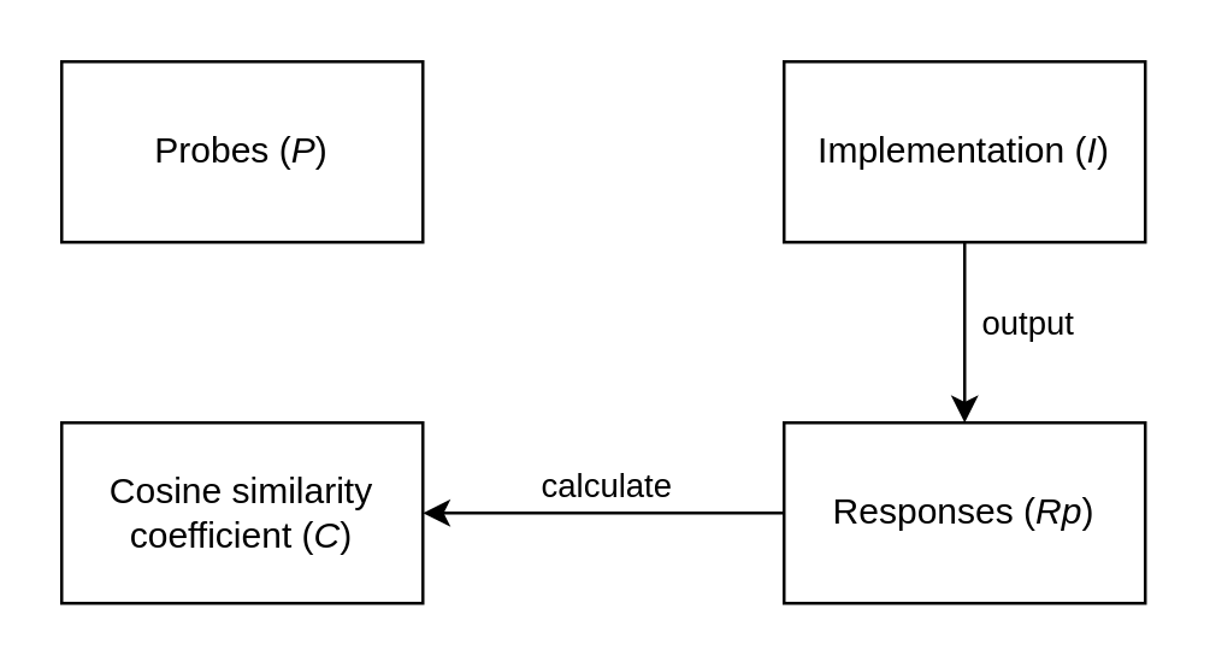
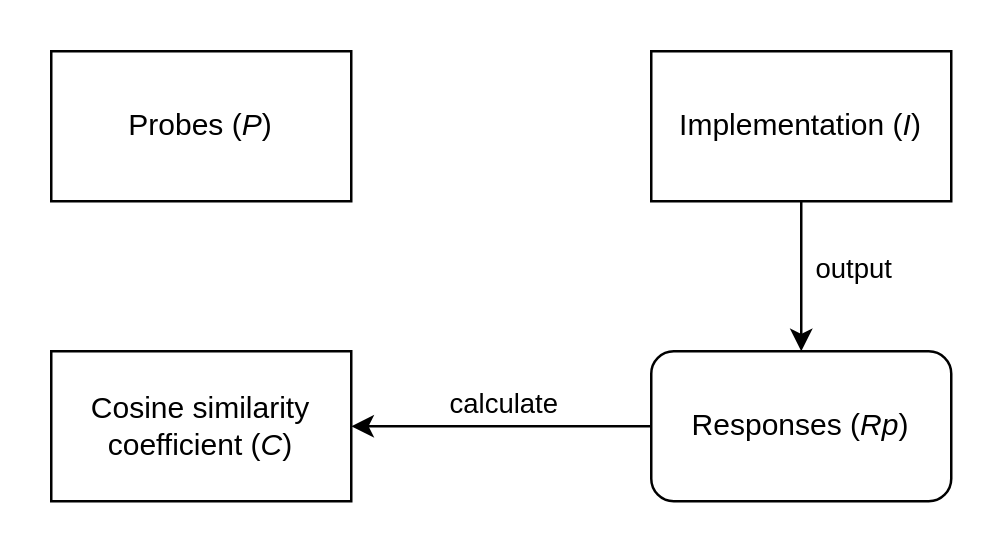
- <mxCell id="8" value="Responses (&lt;i&gt;Rp&lt;/i&gt;)" style="rounded=0;whiteSpace=wrap;html=1;" vertex="1" parent="1"><mxGeometry x="260" y="140" width="120" height="60" as="geometry" /></mxCell>
+ <mxCell id="8" value="Responses (&lt;i&gt;Rp&lt;/i&gt;)" style="whiteSpace=wrap;html=1;rounded=1;" vertex="1" parent="1"><mxGeometry x="260" y="140" width="120" height="60" as="geometry" /></mxCell>
